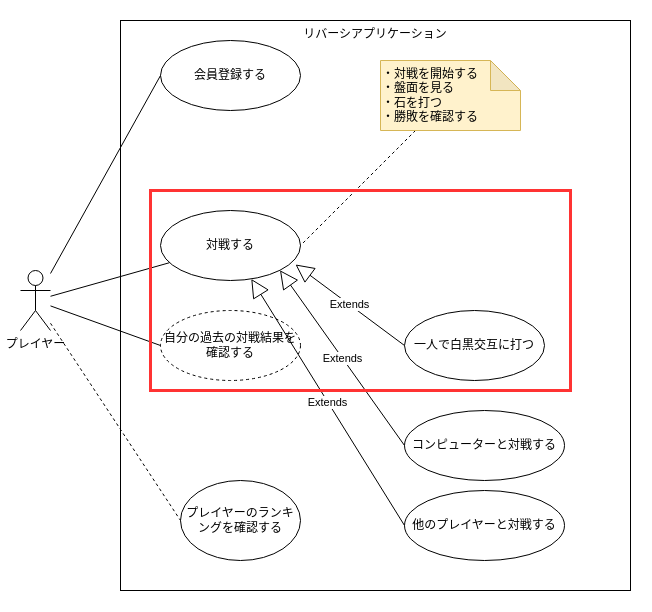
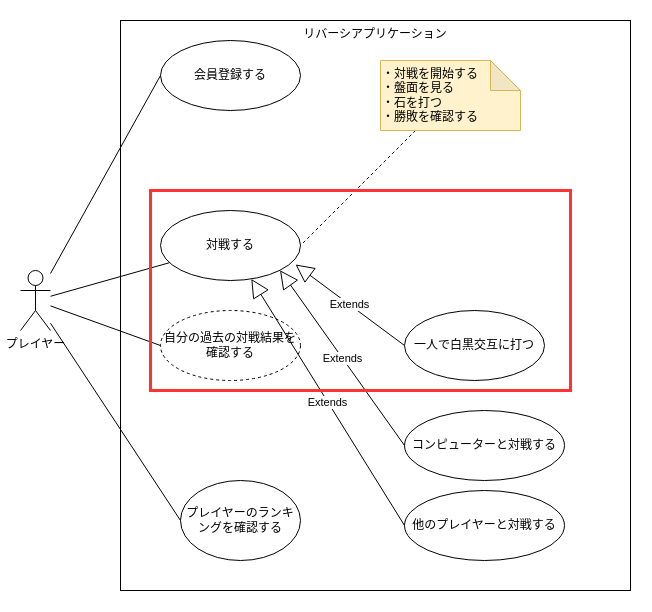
- <mxCell id="6" style="edgeStyle=none;html=1;entryX=0;entryY=0.5;entryDx=0;entryDy=0;startArrow=none;startFill=0;endArrow=none;endFill=0;dashed=1;" parent="1" source="7" target="19" edge="1"><mxGeometry relative="1" as="geometry" /></mxCell>
+ <mxCell id="6" style="edgeStyle=none;html=1;entryX=0;entryY=0.5;entryDx=0;entryDy=0;startArrow=none;startFill=0;endArrow=none;endFill=0;" parent="1" source="7" target="19" edge="1"><mxGeometry relative="1" as="geometry" /></mxCell>
